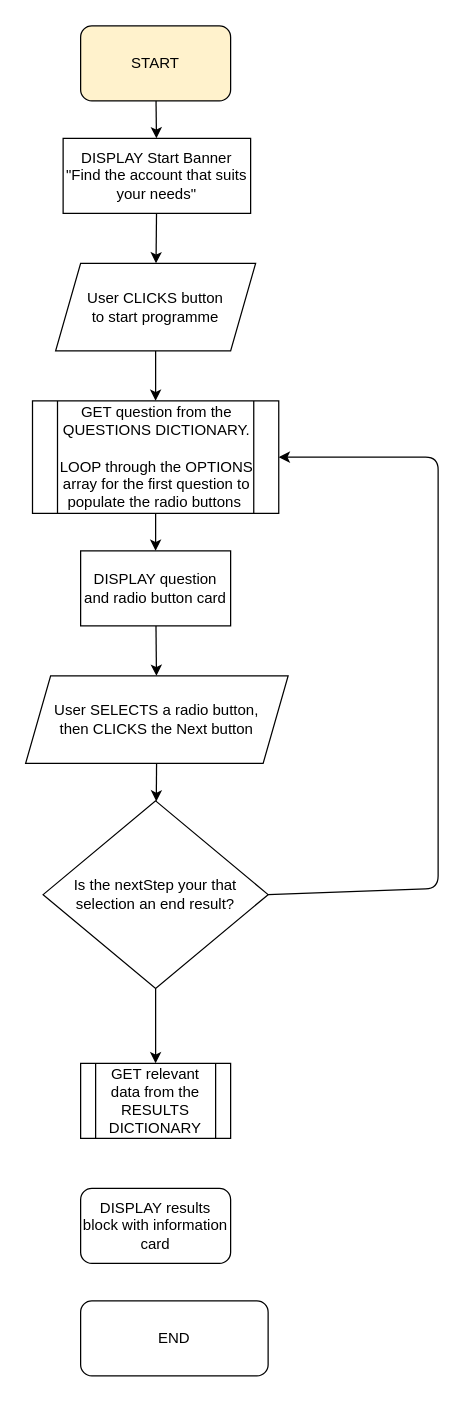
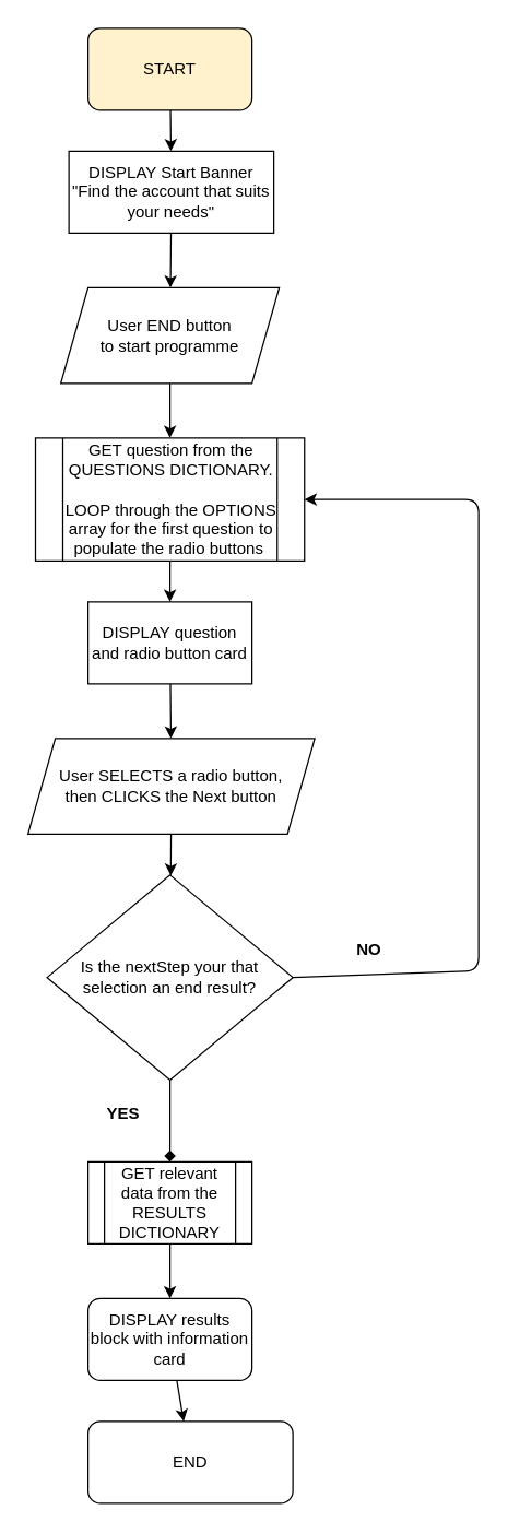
- <mxCell id="7" value="User CLICKS button &lt;br&gt;to start programme" style="shape=parallelogram;perimeter=parallelogramPerimeter;whiteSpace=wrap;html=1;fixedSize=1;" vertex="1" parent="1"><mxGeometry x="44" y="210" width="160" height="70" as="geometry" /></mxCell>
+ <mxCell id="7" value="User END button &lt;br&gt;to start programme" style="shape=parallelogram;perimeter=parallelogramPerimeter;whiteSpace=wrap;html=1;fixedSize=1;" vertex="1" parent="1"><mxGeometry x="44" y="210" width="160" height="70" as="geometry" /></mxCell>
+ <mxCell id="22" value="&lt;b&gt;NO&lt;/b&gt;" style="text;html=1;strokeColor=none;fillColor=none;align=center;verticalAlign=middle;whiteSpace=wrap;rounded=0;" vertex="1" parent="1"><mxGeometry x="240" y="680" width="60" height="30" as="geometry" /></mxCell>
+ <mxCell id="21" value="&lt;b&gt;YES&lt;/b&gt;" style="text;html=1;strokeColor=none;fillColor=none;align=center;verticalAlign=middle;whiteSpace=wrap;rounded=0;" vertex="1" parent="1"><mxGeometry x="60" y="800" width="60" height="30" as="geometry" /></mxCell>
- <mxCell id="14" value="" style="edgeStyle=none;html=1;" edge="1" parent="1" source="15" target="18"><mxGeometry relative="1" as="geometry" /></mxCell>
+ <mxCell id="14" value="" style="edgeStyle=none;html=1;endArrow=diamond;" edge="1" parent="1" source="15" target="18"><mxGeometry relative="1" as="geometry" /></mxCell>
+ <mxCell id="16" value="" style="edgeStyle=none;html=1;" edge="1" parent="1" source="18" target="20"><mxGeometry relative="1" as="geometry" /></mxCell>
+ <mxCell id="19" value="" style="edgeStyle=none;html=1;" edge="1" parent="1" source="20" target="23"><mxGeometry relative="1" as="geometry" /></mxCell>
